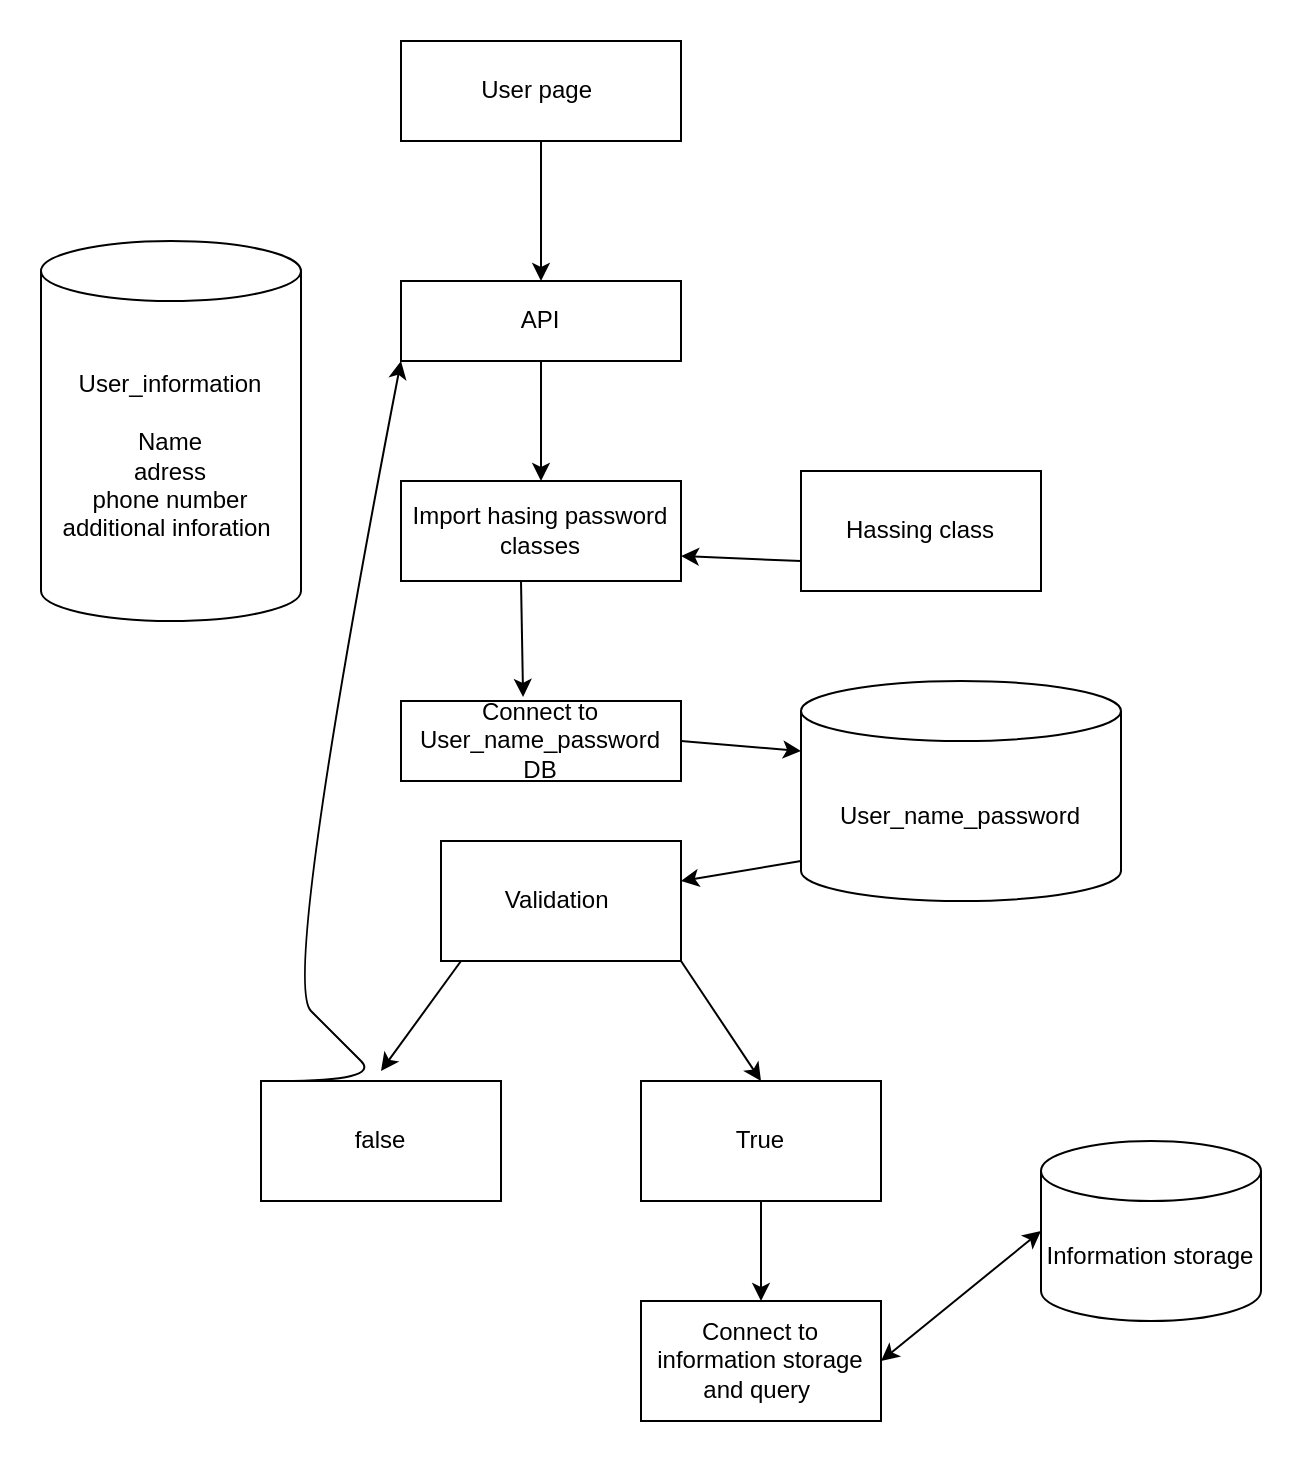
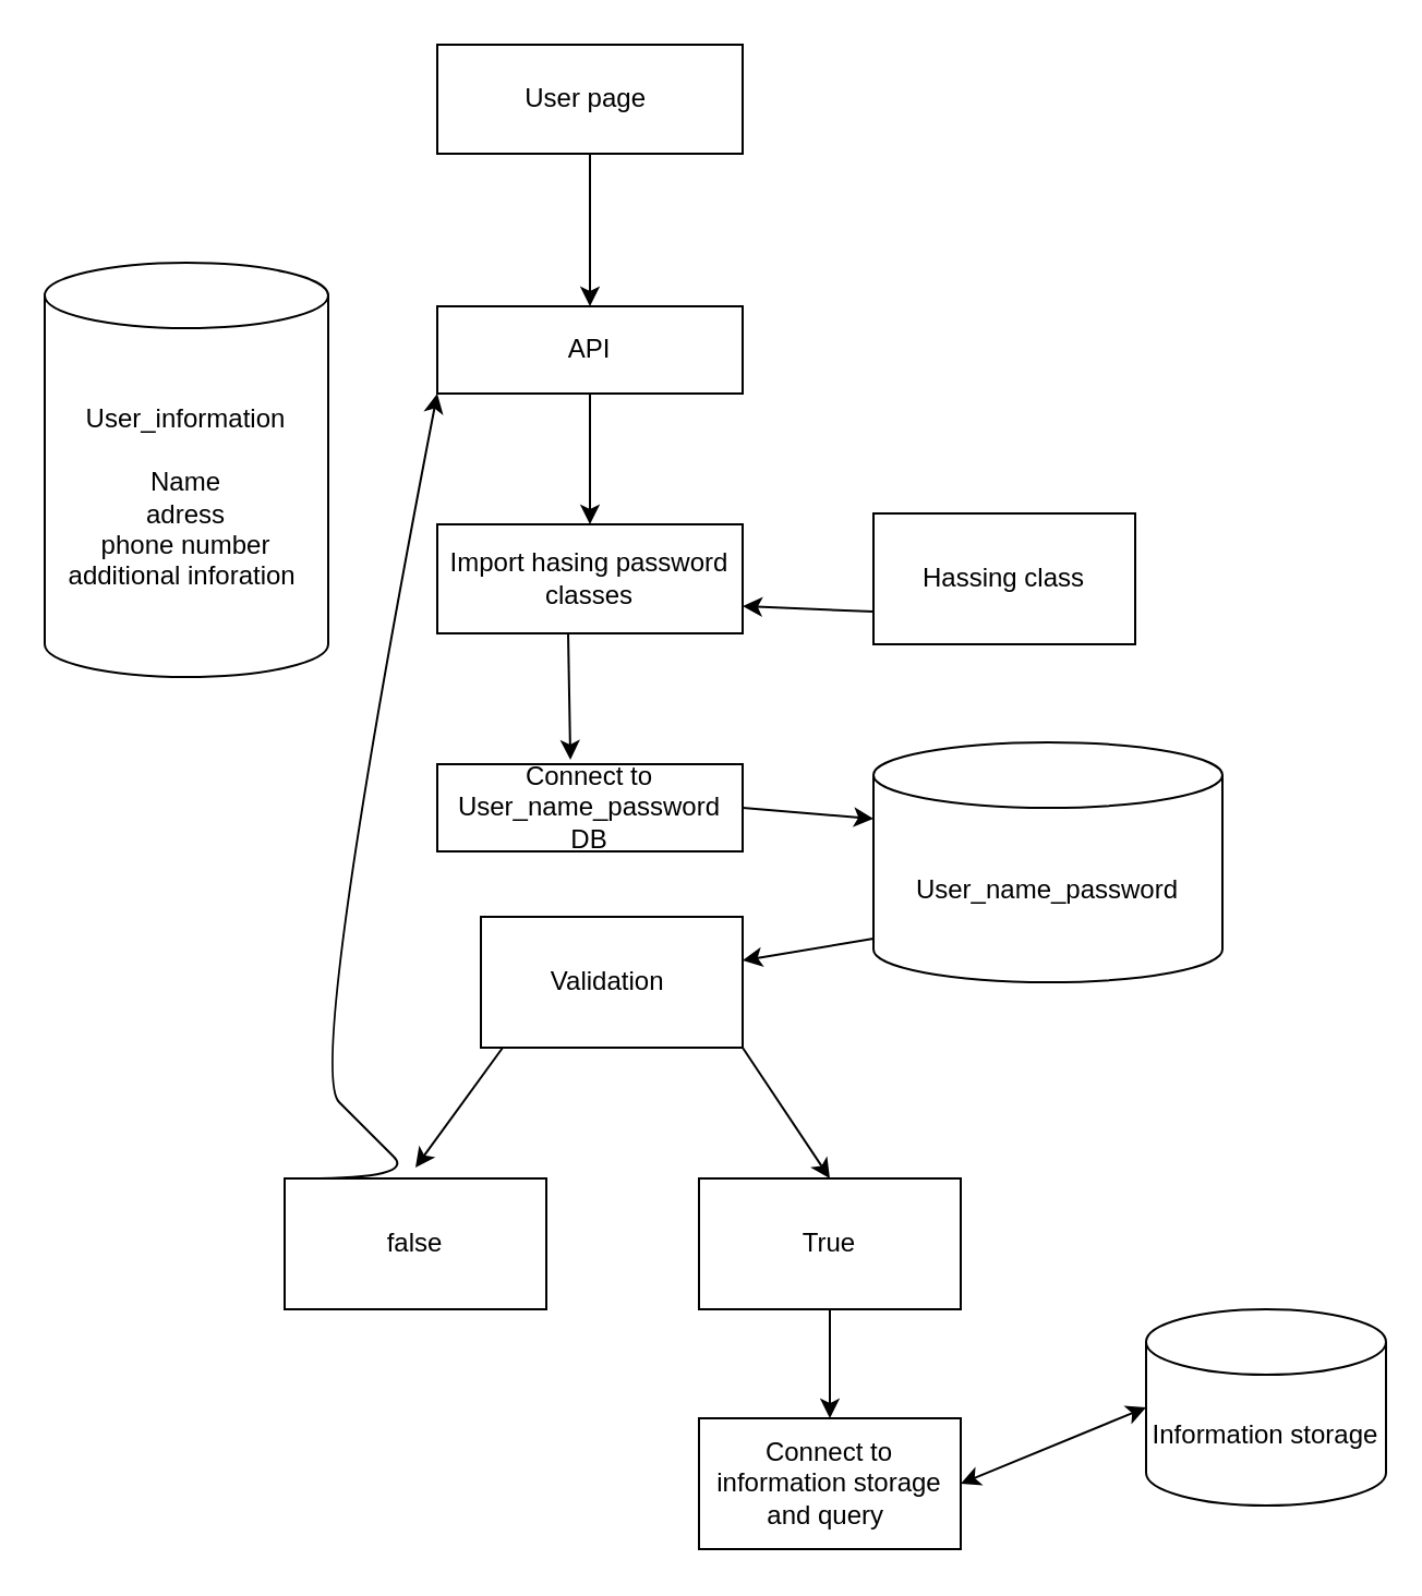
- <mxCell id="22" value="Information storage" style="shape=cylinder3;whiteSpace=wrap;html=1;boundedLbl=1;backgroundOutline=1;size=15;" vertex="1" parent="1"><mxGeometry x="520" y="570" width="110" height="90" as="geometry" /></mxCell>
+ <mxCell id="22" value="Information storage" style="shape=cylinder3;whiteSpace=wrap;html=1;boundedLbl=1;backgroundOutline=1;size=15;" vertex="1" parent="1"><mxGeometry x="525" y="600" width="110" height="90" as="geometry" /></mxCell>
